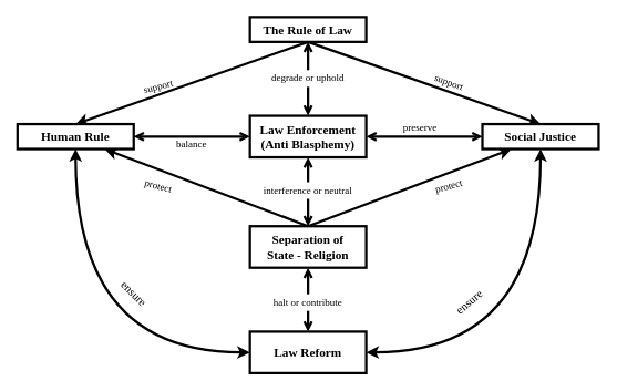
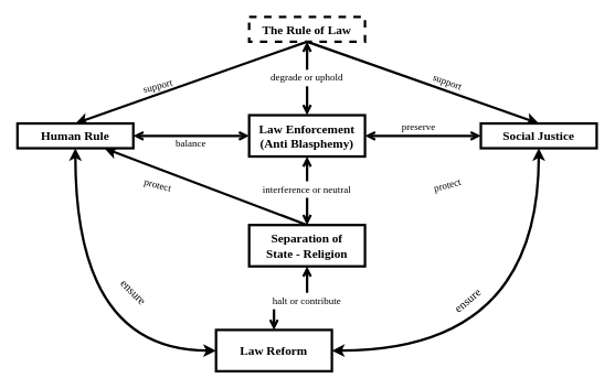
- <mxCell id="4" value="The Rule of Law" style="rounded=0;whiteSpace=wrap;html=1;strokeWidth=3;fontFamily=Times New Roman;fontSize=15;fontStyle=1" vertex="1" parent="1"><mxGeometry x="300" y="20" width="140" height="30" as="geometry" /></mxCell>
+ <mxCell id="4" value="The Rule of Law" style="rounded=0;whiteSpace=wrap;html=1;strokeWidth=3;fontFamily=Times New Roman;fontSize=15;fontStyle=1;dashed=1;" vertex="1" parent="1"><mxGeometry x="300" y="20" width="140" height="30" as="geometry" /></mxCell>
- <mxCell id="10" style="rounded=0;orthogonalLoop=1;jettySize=auto;html=1;exitX=0.5;exitY=0;exitDx=0;exitDy=0;entryX=0.25;entryY=1;entryDx=0;entryDy=0;strokeWidth=3;" edge="1" parent="1" source="12" target="16"><mxGeometry relative="1" as="geometry" /></mxCell>
- <mxCell id="17" value="Law Reform" style="rounded=0;whiteSpace=wrap;html=1;strokeWidth=3;fontFamily=Times New Roman;fontSize=15;fontStyle=1" vertex="1" parent="1"><mxGeometry x="300" y="399" width="140" height="50" as="geometry" /></mxCell>
+ <mxCell id="17" value="Law Reform" style="rounded=0;whiteSpace=wrap;html=1;strokeWidth=3;fontFamily=Times New Roman;fontSize=15;fontStyle=1" vertex="1" parent="1"><mxGeometry x="260" y="399" width="140" height="50" as="geometry" /></mxCell>
